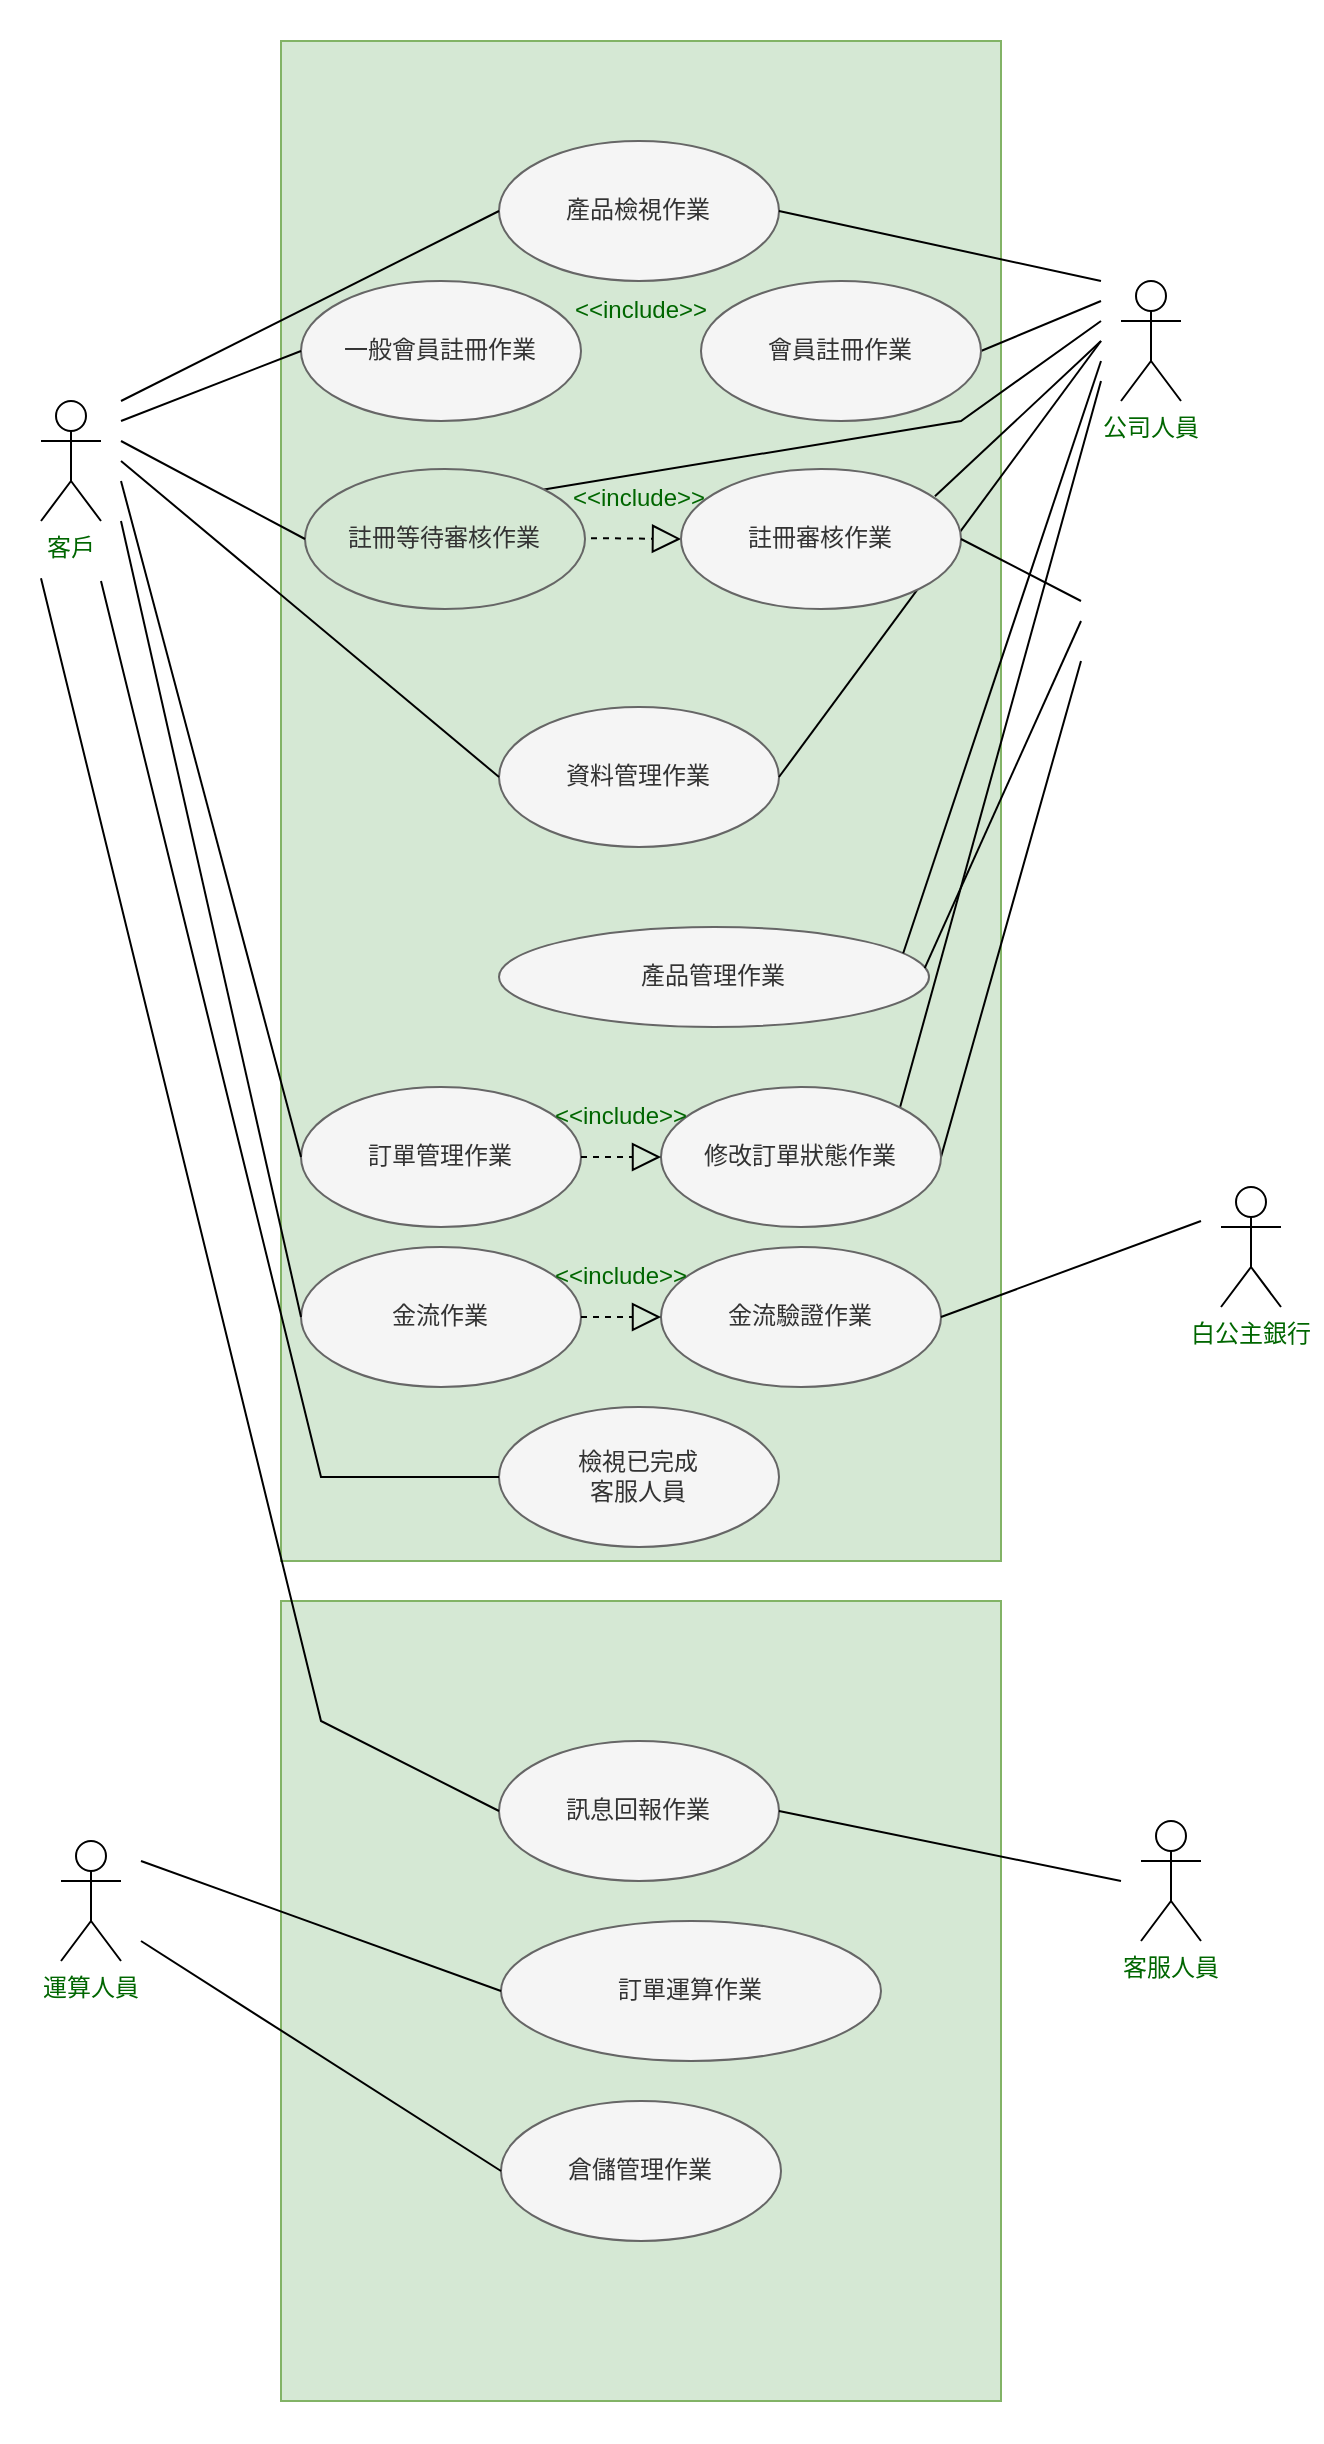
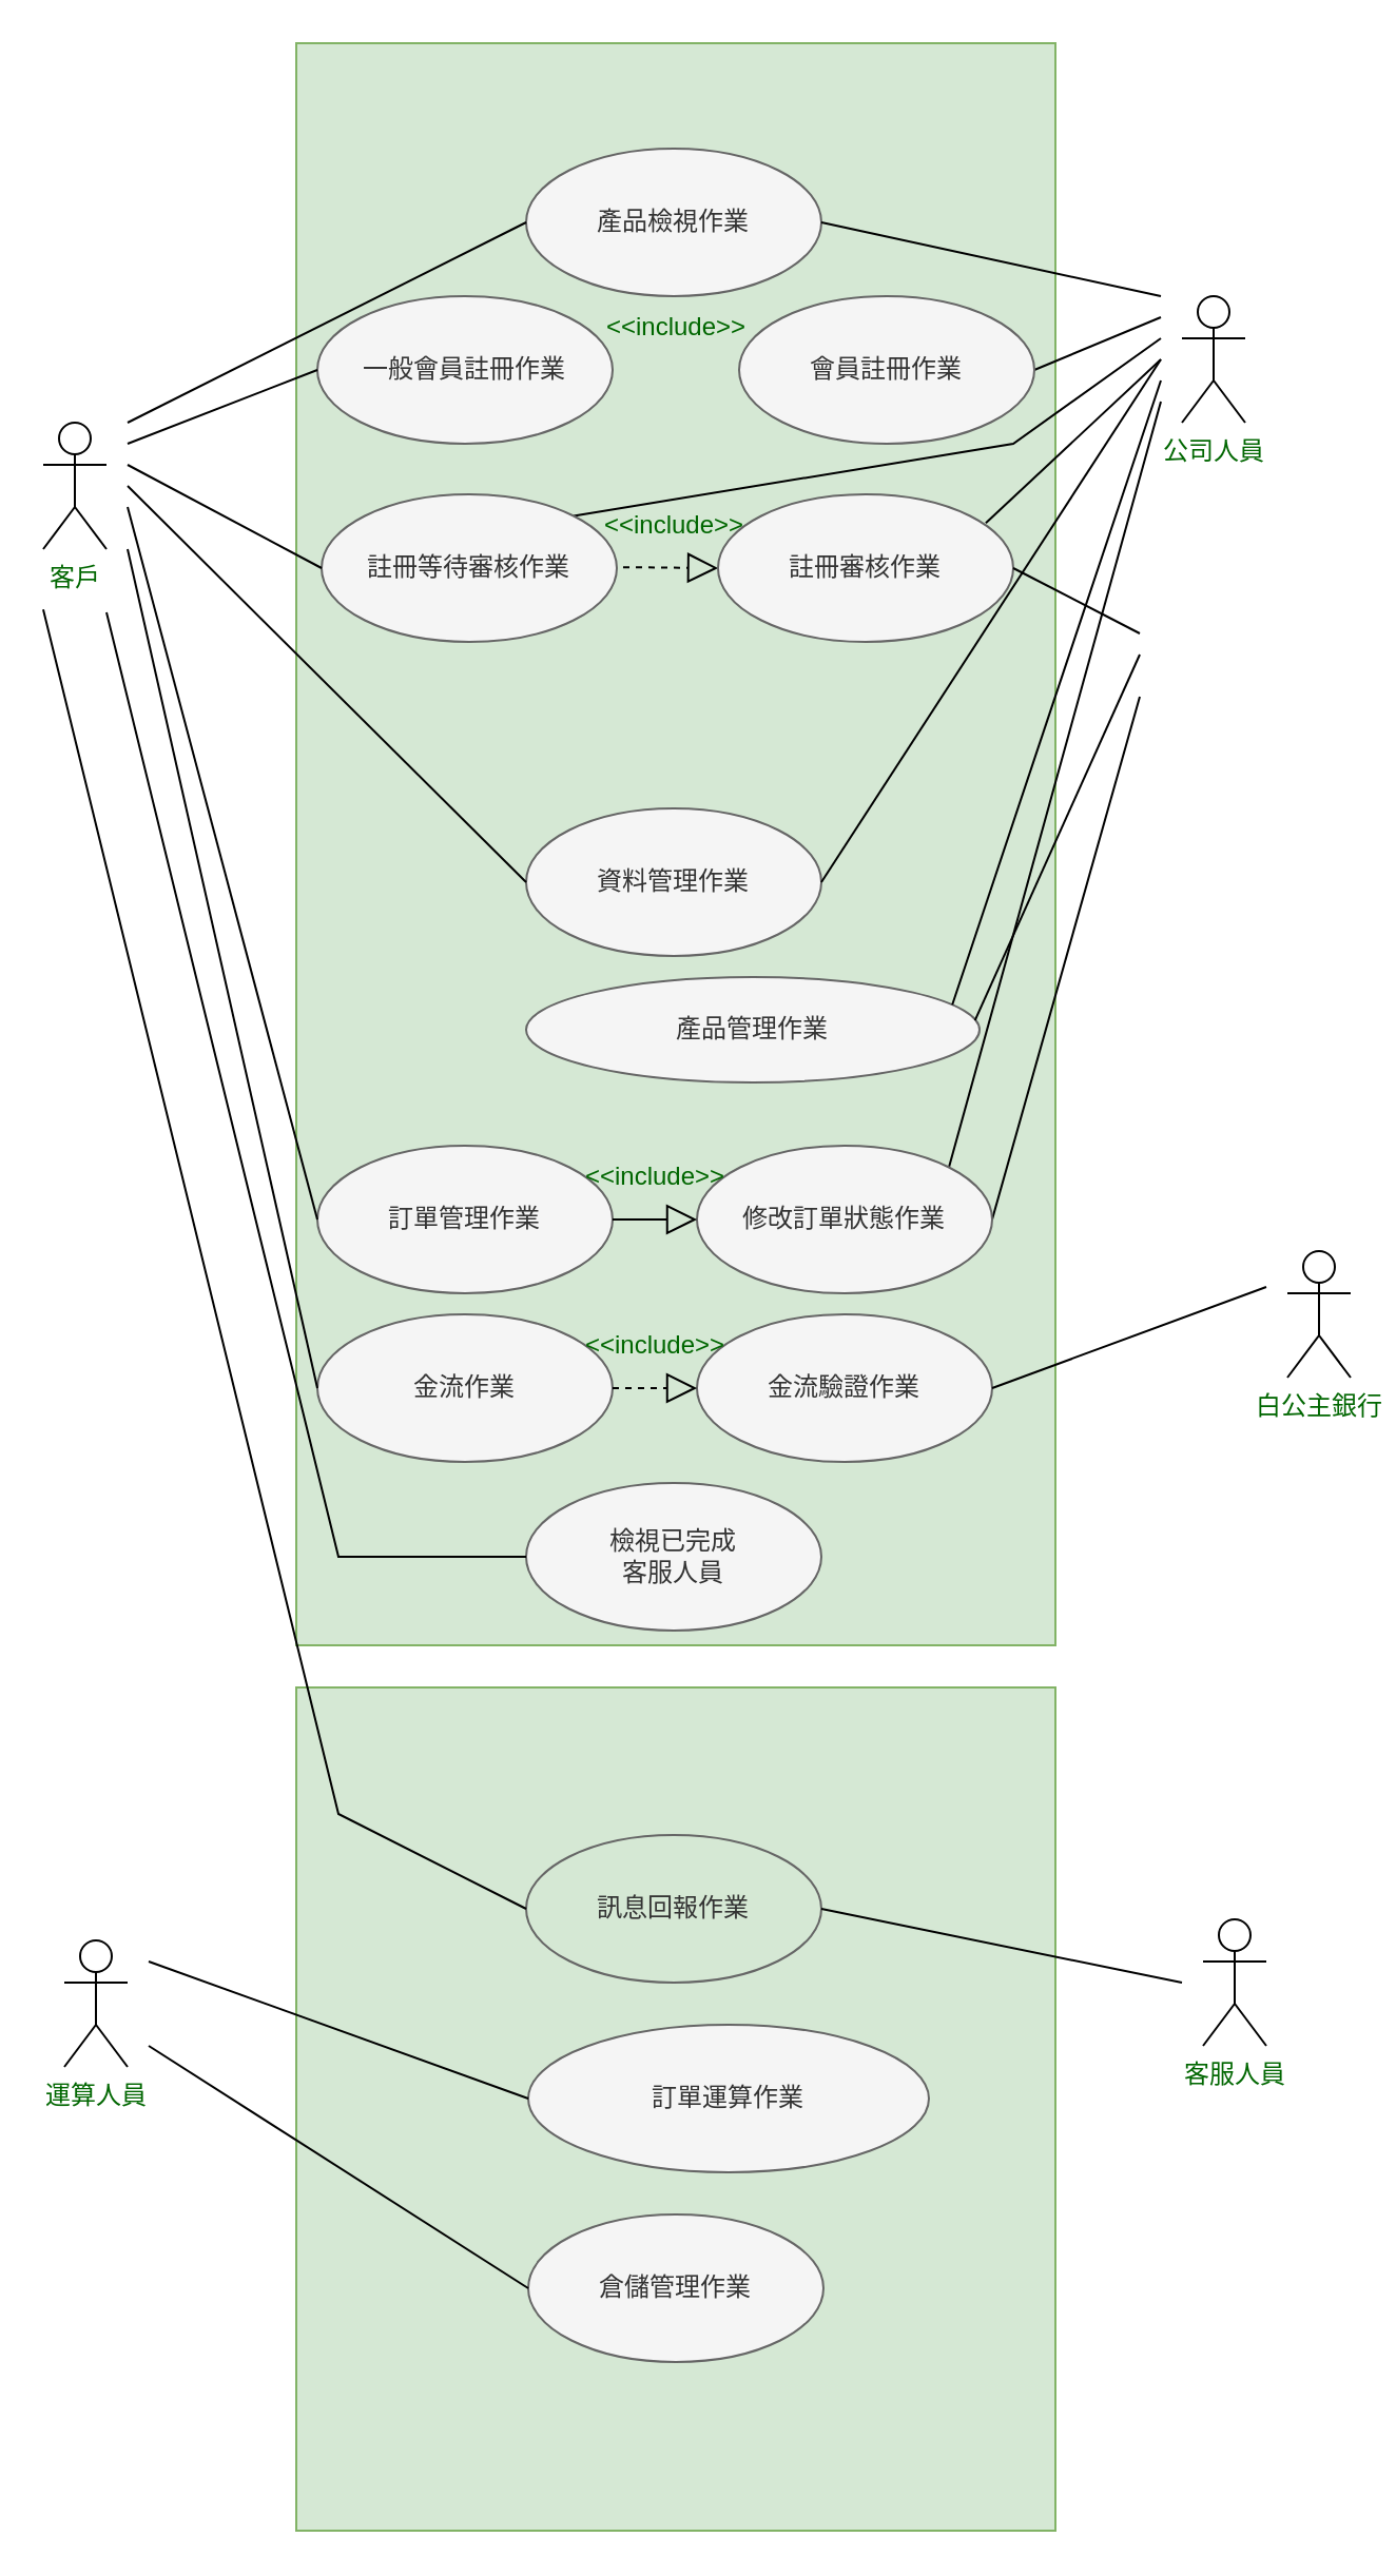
- <mxCell id="27" value="註冊等待審核作業" style="ellipse;whiteSpace=wrap;html=1;fillColor=#d5e8d4;fontColor=#333333;strokeColor=#666666;" parent="1" vertex="1"><mxGeometry x="152" y="234" width="140" height="70" as="geometry" /></mxCell>
+ <mxCell id="27" value="註冊等待審核作業" style="ellipse;whiteSpace=wrap;html=1;fillColor=#f5f5f5;fontColor=#333333;strokeColor=#666666;" parent="1" vertex="1"><mxGeometry x="152" y="234" width="140" height="70" as="geometry" /></mxCell>
- <mxCell id="6" value="資料管理作業" style="ellipse;whiteSpace=wrap;html=1;fillColor=#f5f5f5;fontColor=#333333;strokeColor=#666666;" parent="1" vertex="1"><mxGeometry x="249" y="353" width="140" height="70" as="geometry" /></mxCell>
+ <mxCell id="6" value="資料管理作業" style="ellipse;whiteSpace=wrap;html=1;fillColor=#f5f5f5;fontColor=#333333;strokeColor=#666666;" parent="1" vertex="1"><mxGeometry x="249" y="383" width="140" height="70" as="geometry" /></mxCell>
- <mxCell id="37" value="" style="endArrow=block;dashed=1;endFill=0;endSize=12;html=1;rounded=0;fontColor=#006600;entryX=0;entryY=0.5;entryDx=0;entryDy=0;exitX=1;exitY=0.5;exitDx=0;exitDy=0;" parent="1" source="10" target="36" edge="1"><mxGeometry width="160" relative="1" as="geometry"><mxPoint x="305" y="278.57" as="sourcePoint" /><mxPoint x="350" y="279" as="targetPoint" /></mxGeometry></mxCell>
+ <mxCell id="37" value="" style="endArrow=block;dashed=0;endFill=0;endSize=12;html=1;rounded=0;fontColor=#006600;entryX=0;entryY=0.5;entryDx=0;entryDy=0;exitX=1;exitY=0.5;exitDx=0;exitDy=0;" parent="1" source="10" target="36" edge="1"><mxGeometry width="160" relative="1" as="geometry"><mxPoint x="305" y="278.57" as="sourcePoint" /><mxPoint x="350" y="279" as="targetPoint" /></mxGeometry></mxCell>
- <mxCell id="45" value="訊息回報作業" style="ellipse;whiteSpace=wrap;html=1;fillColor=#f5f5f5;fontColor=#333333;strokeColor=#666666;" parent="1" vertex="1"><mxGeometry x="249" y="870" width="140" height="70" as="geometry" /></mxCell>
+ <mxCell id="45" value="訊息回報作業" style="ellipse;whiteSpace=wrap;html=1;fillColor=#d5e8d4;fontColor=#333333;strokeColor=#666666;" parent="1" vertex="1"><mxGeometry x="249" y="870" width="140" height="70" as="geometry" /></mxCell>
